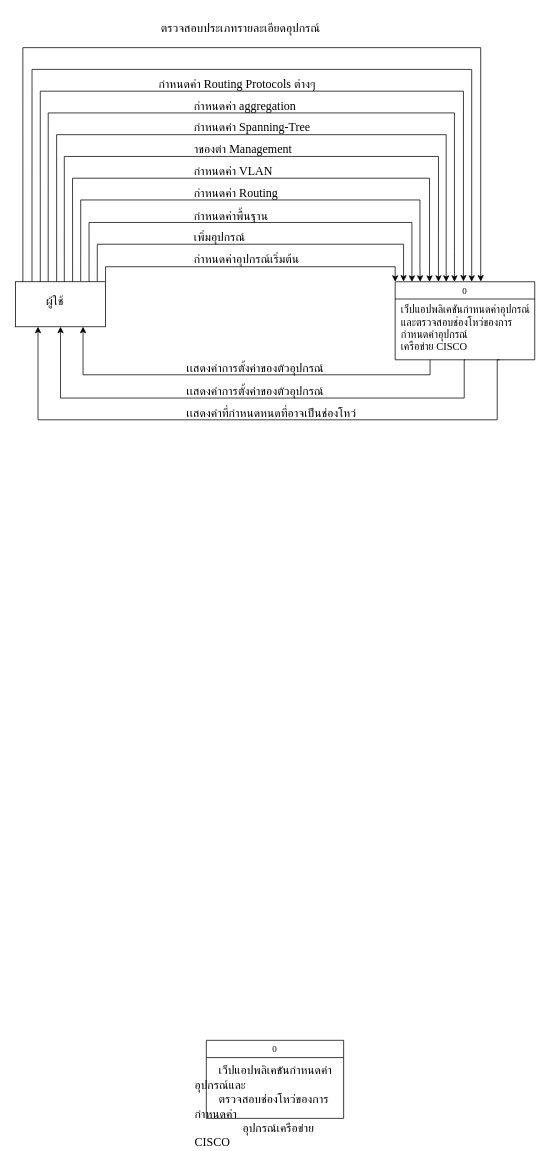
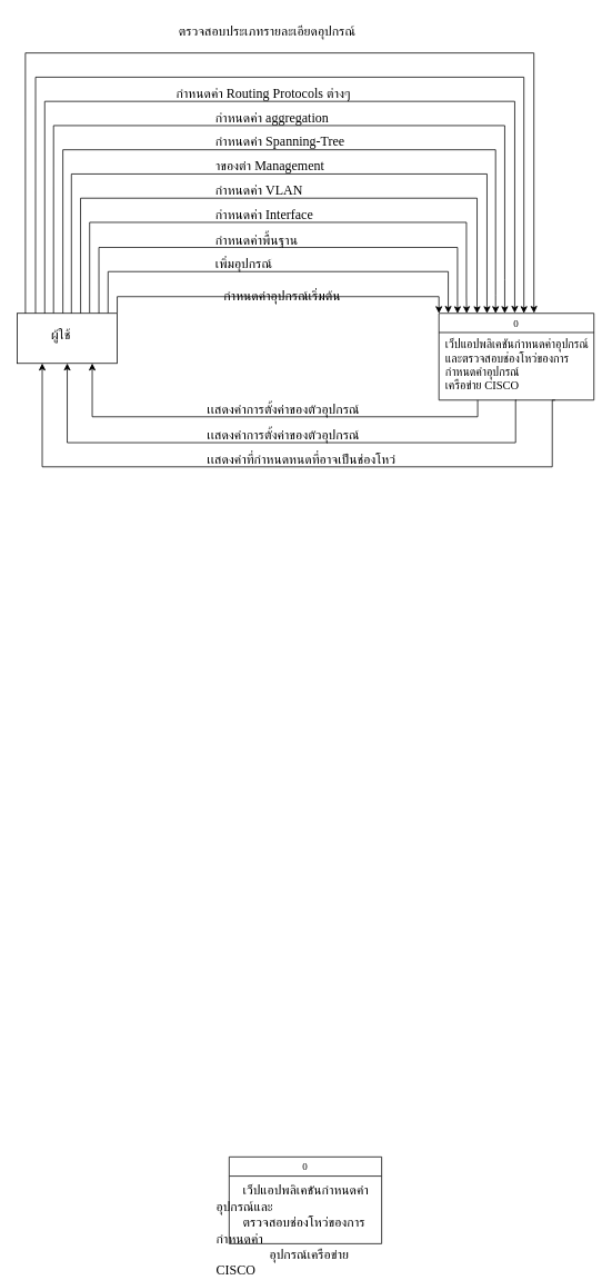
- <mxCell id="13" value="&lt;span style=&quot;color: rgb(0, 0, 0); font-size: 16px; font-style: normal; font-variant-ligatures: normal; font-variant-caps: normal; font-weight: 400; letter-spacing: normal; orphans: 2; text-align: left; text-indent: 0px; text-transform: none; widows: 2; word-spacing: 0px; -webkit-text-stroke-width: 0px; white-space: normal; text-decoration-thickness: initial; text-decoration-style: initial; text-decoration-color: initial; float: none; display: inline !important;&quot;&gt;กำหนดค่า Routing&lt;/span&gt;" style="text;whiteSpace=wrap;html=1;labelBackgroundColor=none;fontFamily=Sarabun;fontSource=https%3A%2F%2Ffonts.googleapis.com%2Fcss%3Ffamily%3DSarabun;" vertex="1" parent="1"><mxGeometry x="256" y="240" width="158" height="25" as="geometry" /></mxCell>
+ <mxCell id="13" value="&lt;span style=&quot;color: rgb(0, 0, 0); font-size: 16px; font-style: normal; font-variant-ligatures: normal; font-variant-caps: normal; font-weight: 400; letter-spacing: normal; orphans: 2; text-align: left; text-indent: 0px; text-transform: none; widows: 2; word-spacing: 0px; -webkit-text-stroke-width: 0px; white-space: normal; text-decoration-thickness: initial; text-decoration-style: initial; text-decoration-color: initial; float: none; display: inline !important;&quot;&gt;กำหนดค่า Interface&lt;/span&gt;" style="text;whiteSpace=wrap;html=1;labelBackgroundColor=none;fontFamily=Sarabun;fontSource=https%3A%2F%2Ffonts.googleapis.com%2Fcss%3Ffamily%3DSarabun;" vertex="1" parent="1"><mxGeometry x="256" y="240" width="158" height="25" as="geometry" /></mxCell>
- <mxCell id="11" value="&lt;span style=&quot;color: rgb(0, 0, 0); font-size: 16px; font-style: normal; font-variant-ligatures: normal; font-variant-caps: normal; font-weight: 400; letter-spacing: normal; orphans: 2; text-align: left; text-indent: 0px; text-transform: none; widows: 2; word-spacing: 0px; -webkit-text-stroke-width: 0px; white-space: normal; text-decoration-thickness: initial; text-decoration-style: initial; text-decoration-color: initial; float: none; display: inline !important;&quot;&gt;กำหนดค่าอุปกรณ์เริ่มต้น&lt;/span&gt;" style="text;whiteSpace=wrap;html=1;labelBackgroundColor=none;fontFamily=Sarabun;fontSource=https%3A%2F%2Ffonts.googleapis.com%2Fcss%3Ffamily%3DSarabun;" vertex="1" parent="1"><mxGeometry x="256" y="328" width="176" height="25" as="geometry" /></mxCell>
+ <mxCell id="11" value="&lt;span style=&quot;color: rgb(0, 0, 0); font-size: 16px; font-style: normal; font-variant-ligatures: normal; font-variant-caps: normal; font-weight: 400; letter-spacing: normal; orphans: 2; text-align: left; text-indent: 0px; text-transform: none; widows: 2; word-spacing: 0px; -webkit-text-stroke-width: 0px; white-space: normal; text-decoration-thickness: initial; text-decoration-style: initial; text-decoration-color: initial; float: none; display: inline !important;&quot;&gt;กำหนดค่าอุปกรณ์เริ่มต้น&lt;/span&gt;" style="text;whiteSpace=wrap;html=1;labelBackgroundColor=none;fontFamily=Sarabun;fontSource=https%3A%2F%2Ffonts.googleapis.com%2Fcss%3Ffamily%3DSarabun;" vertex="1" parent="1"><mxGeometry x="266" y="338" width="176" height="25" as="geometry" /></mxCell>
